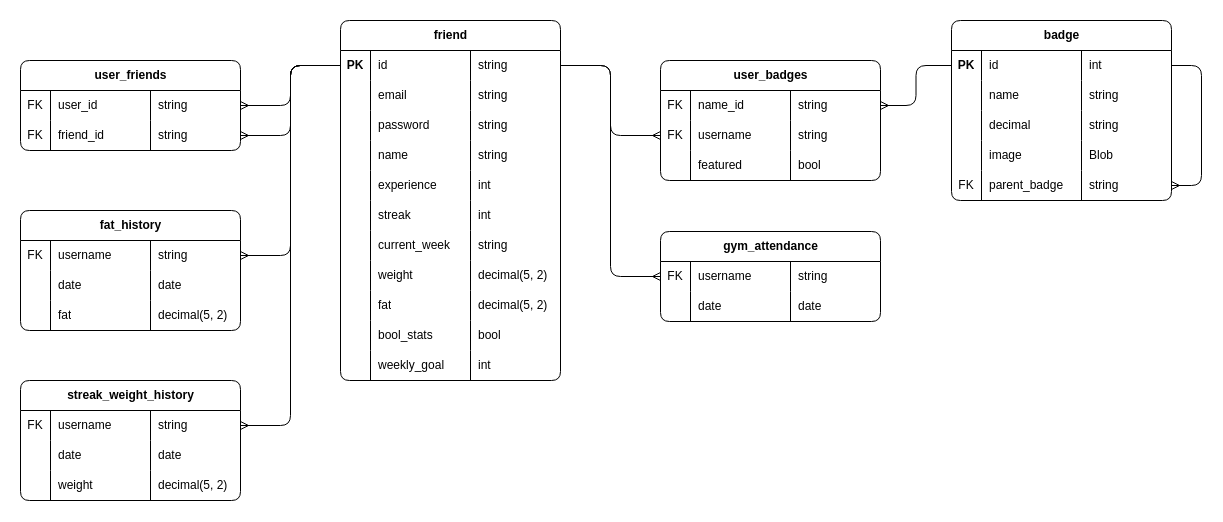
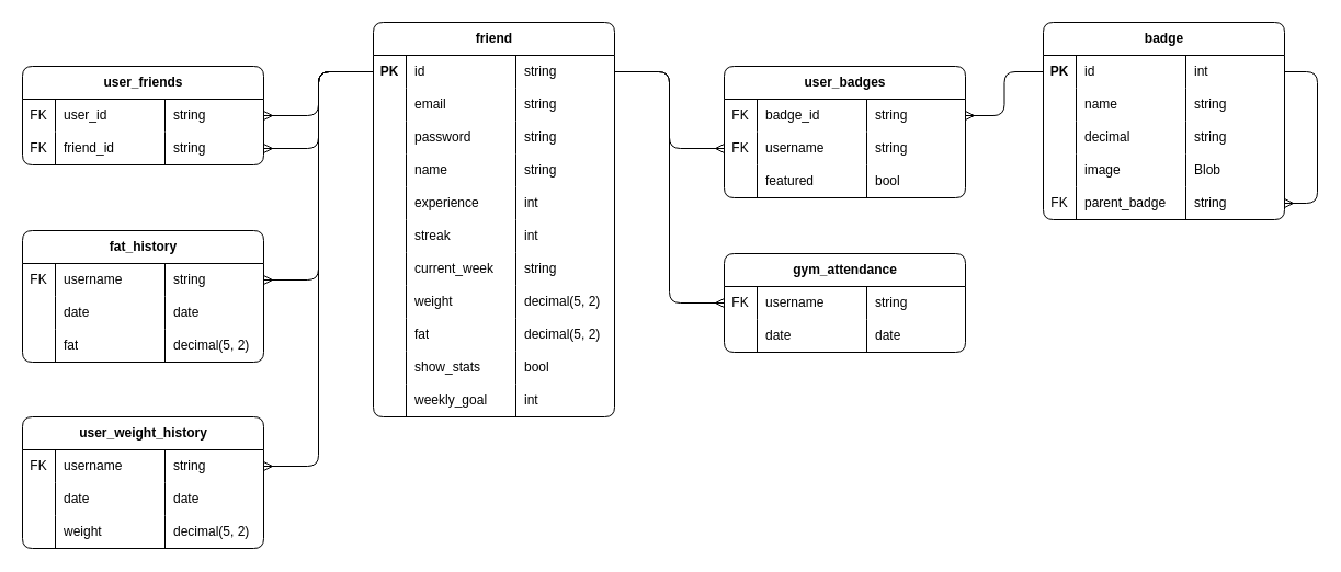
- <mxCell id="117" value="name_id" style="shape=partialRectangle;connectable=0;fillColor=none;top=0;left=0;bottom=0;right=0;align=left;spacingLeft=6;fontStyle=0;overflow=hidden;whiteSpace=wrap;html=1;strokeColor=default;strokeWidth=1;labelBorderColor=none;allowArrows=1;" parent="115" vertex="1"><mxGeometry x="30" width="100" height="30" as="geometry"><mxRectangle width="100" height="30" as="alternateBounds" /></mxGeometry></mxCell>
+ <mxCell id="117" value="badge_id" style="shape=partialRectangle;connectable=0;fillColor=none;top=0;left=0;bottom=0;right=0;align=left;spacingLeft=6;fontStyle=0;overflow=hidden;whiteSpace=wrap;html=1;strokeColor=default;strokeWidth=1;labelBorderColor=none;allowArrows=1;" parent="115" vertex="1"><mxGeometry x="30" width="100" height="30" as="geometry"><mxRectangle width="100" height="30" as="alternateBounds" /></mxGeometry></mxCell>
- <mxCell id="41" value="bool_stats" style="shape=partialRectangle;connectable=0;fillColor=none;top=0;left=0;bottom=0;right=0;align=left;spacingLeft=6;overflow=hidden;whiteSpace=wrap;html=1;" parent="39" vertex="1"><mxGeometry x="30" width="100" height="30" as="geometry"><mxRectangle width="100" height="30" as="alternateBounds" /></mxGeometry></mxCell>
+ <mxCell id="41" value="show_stats" style="shape=partialRectangle;connectable=0;fillColor=none;top=0;left=0;bottom=0;right=0;align=left;spacingLeft=6;overflow=hidden;whiteSpace=wrap;html=1;" parent="39" vertex="1"><mxGeometry x="30" width="100" height="30" as="geometry"><mxRectangle width="100" height="30" as="alternateBounds" /></mxGeometry></mxCell>
- <mxCell id="47" value="&lt;div&gt;&lt;span style=&quot;background-color: initial;&quot;&gt;streak_weight_history&lt;/span&gt;&lt;br&gt;&lt;/div&gt;" style="shape=table;startSize=30;container=1;collapsible=0;childLayout=tableLayout;fixedRows=1;rowLines=0;fontStyle=1;align=center;resizeLast=1;html=1;columnLines=1;perimeter=rectanglePerimeter;rounded=1;shadow=0;swimlaneLine=1;arcSize=10;" parent="1" vertex="1"><mxGeometry x="20" y="380" width="220" height="120" as="geometry" /></mxCell>
+ <mxCell id="47" value="&lt;div&gt;&lt;span style=&quot;background-color: initial;&quot;&gt;user_weight_history&lt;/span&gt;&lt;br&gt;&lt;/div&gt;" style="shape=table;startSize=30;container=1;collapsible=0;childLayout=tableLayout;fixedRows=1;rowLines=0;fontStyle=1;align=center;resizeLast=1;html=1;columnLines=1;perimeter=rectanglePerimeter;rounded=1;shadow=0;swimlaneLine=1;arcSize=10;" parent="1" vertex="1"><mxGeometry x="20" y="380" width="220" height="120" as="geometry" /></mxCell>
